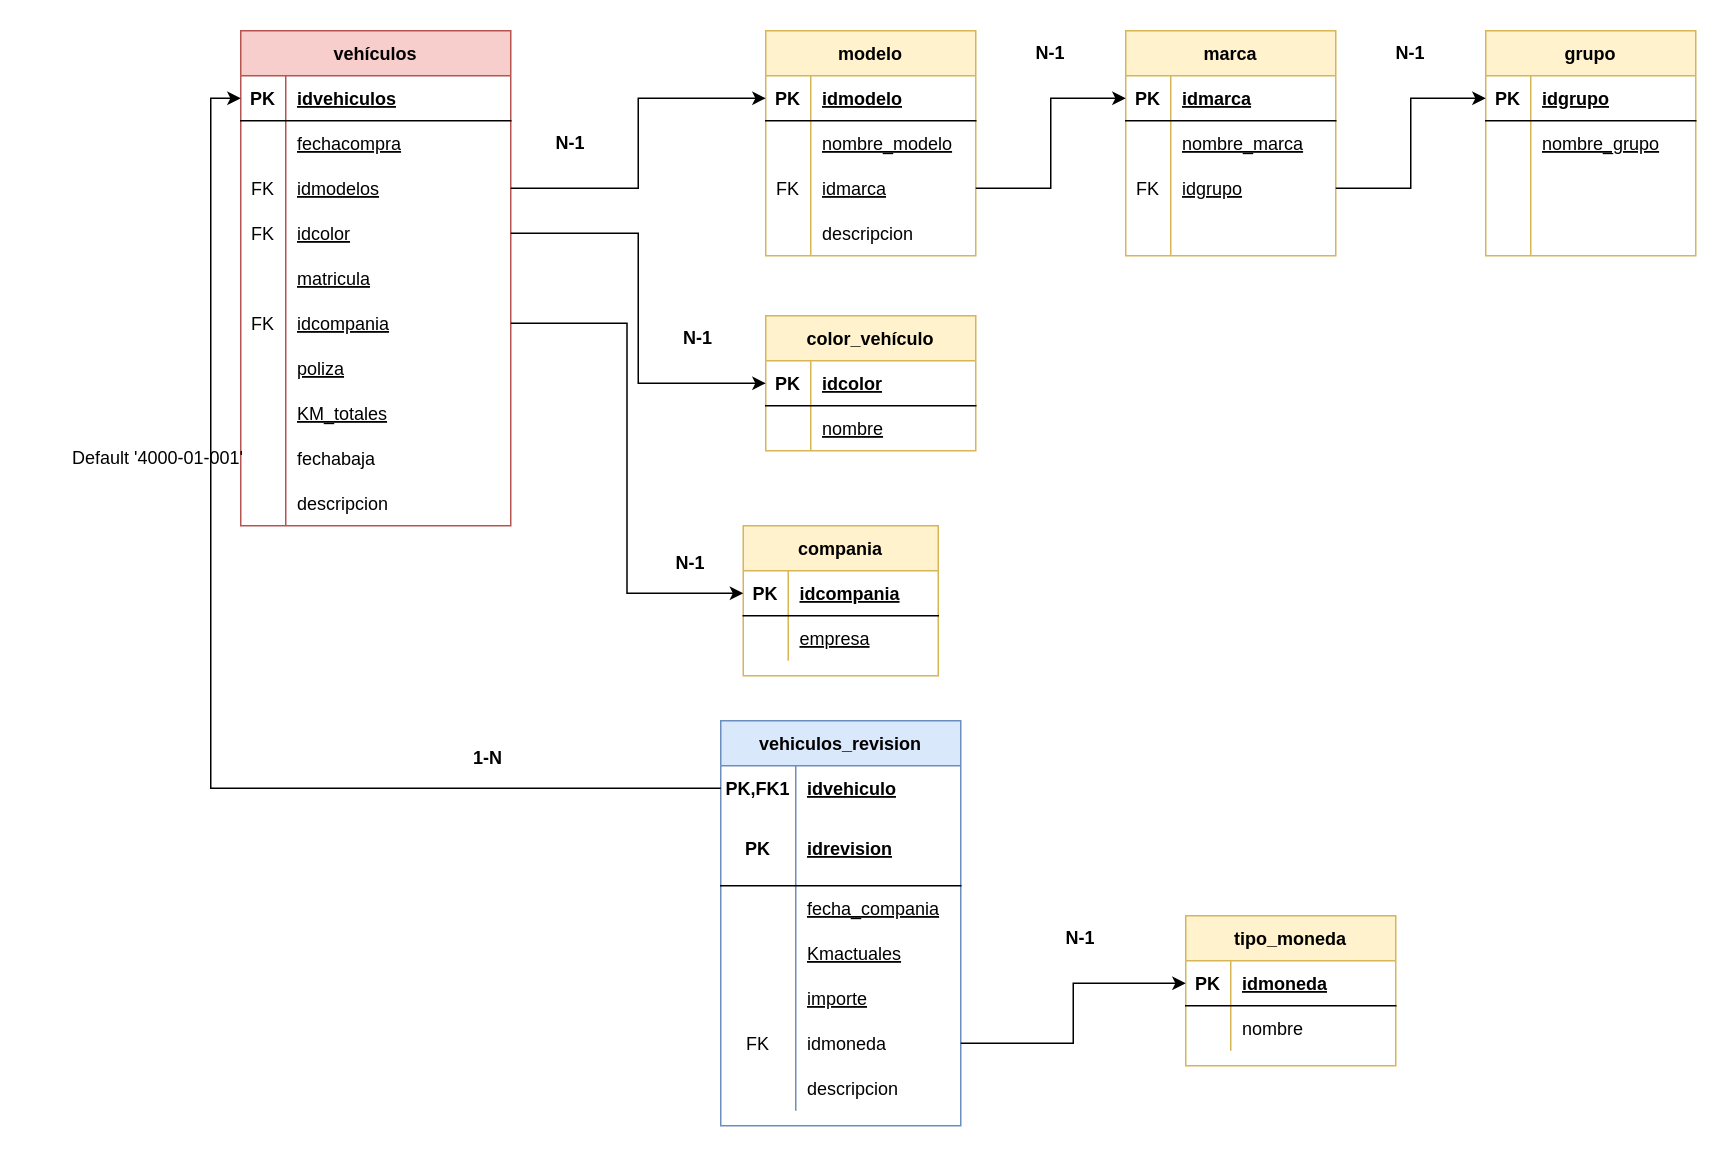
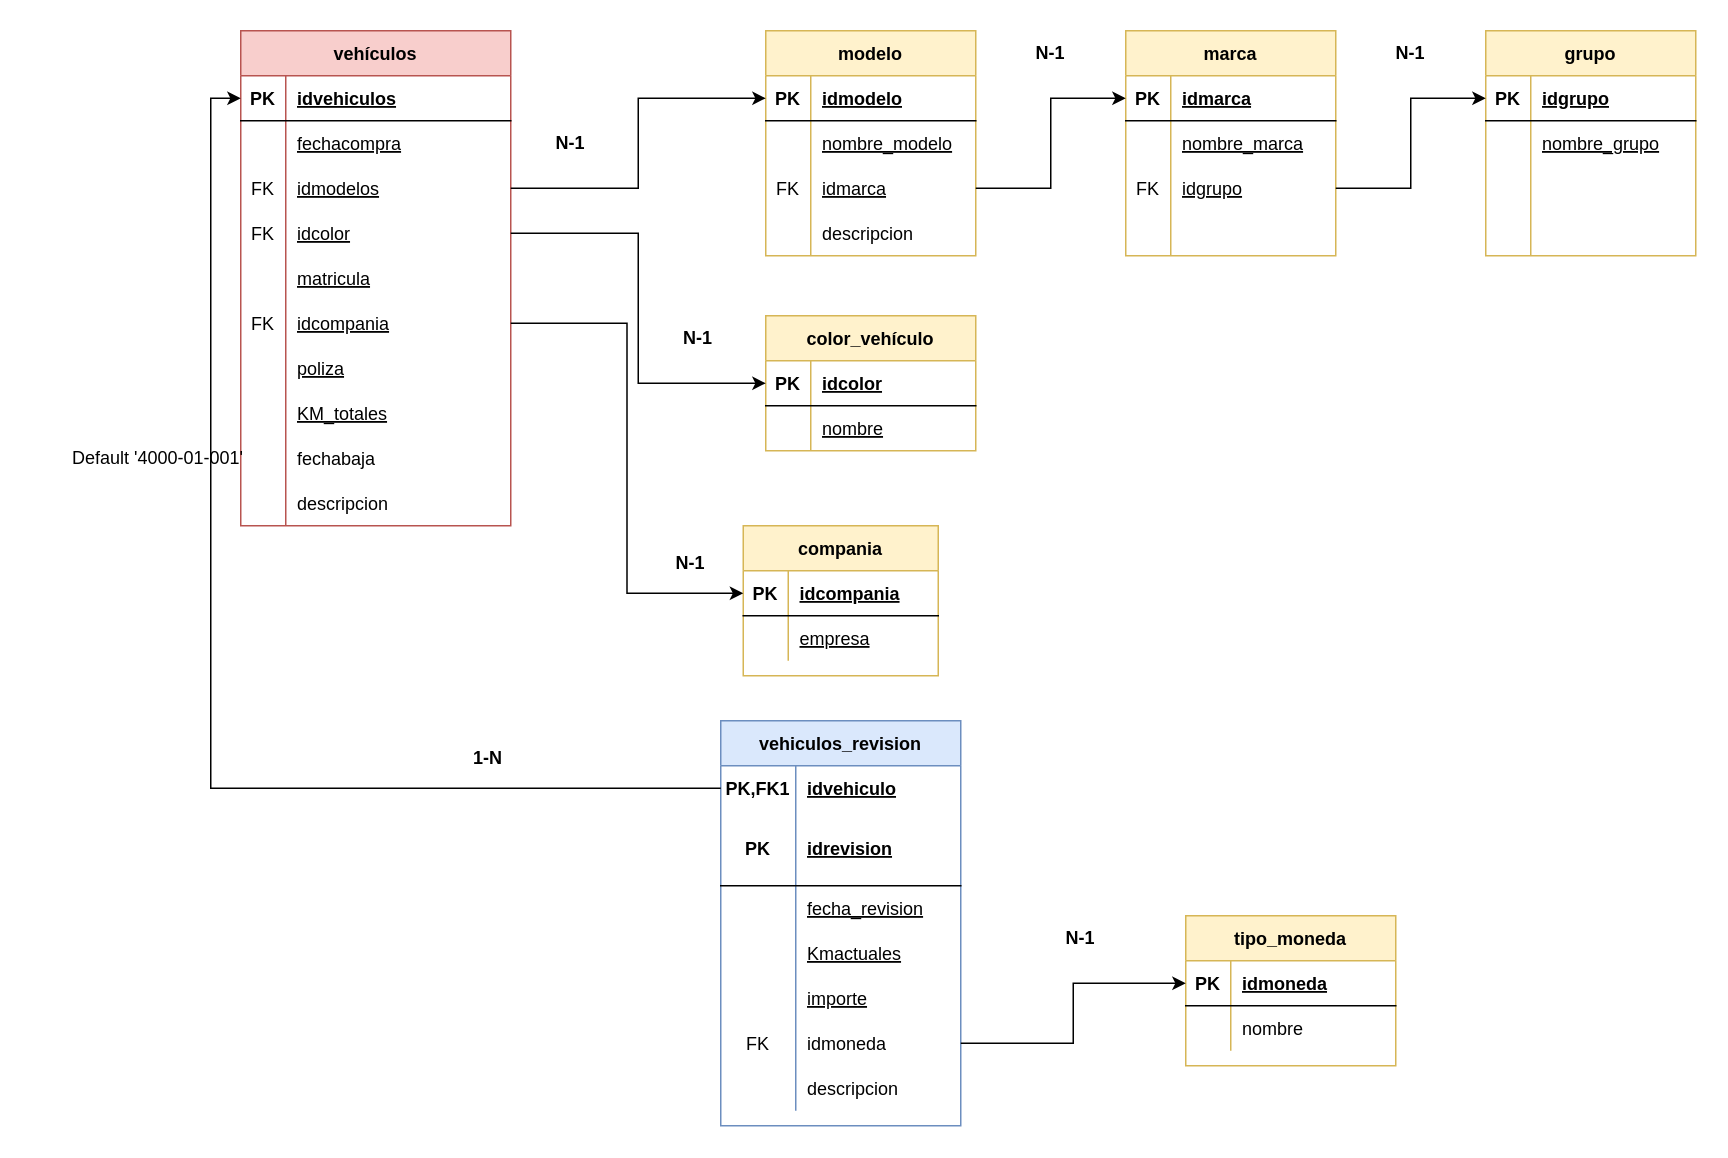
- <mxCell id="81" value="fecha_compania" style="shape=partialRectangle;connectable=0;fillColor=none;top=0;left=0;bottom=0;right=0;align=left;spacingLeft=6;overflow=hidden;fontStyle=4" parent="79" vertex="1"><mxGeometry x="50" width="110" height="30" as="geometry"><mxRectangle width="110" height="30" as="alternateBounds" /></mxGeometry></mxCell>
+ <mxCell id="81" value="fecha_revision" style="shape=partialRectangle;connectable=0;fillColor=none;top=0;left=0;bottom=0;right=0;align=left;spacingLeft=6;overflow=hidden;fontStyle=4" parent="79" vertex="1"><mxGeometry x="50" width="110" height="30" as="geometry"><mxRectangle width="110" height="30" as="alternateBounds" /></mxGeometry></mxCell>
